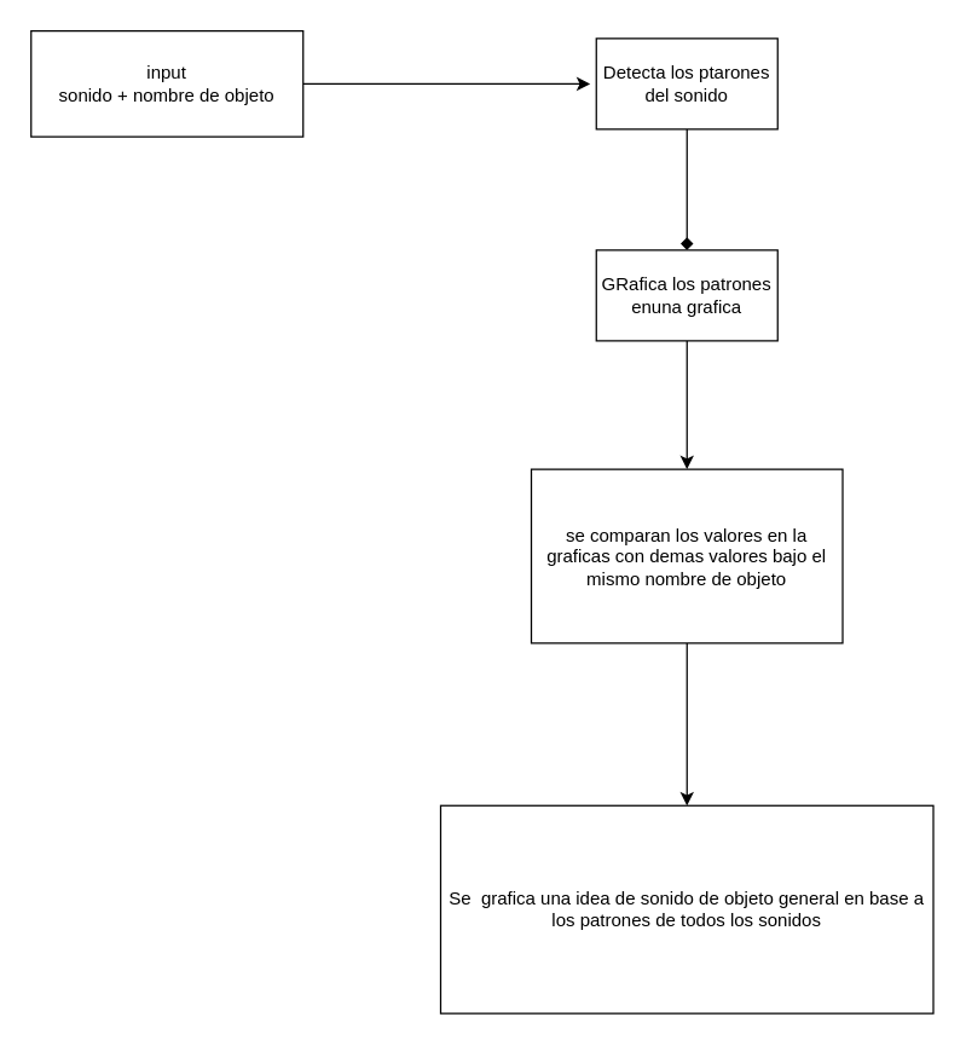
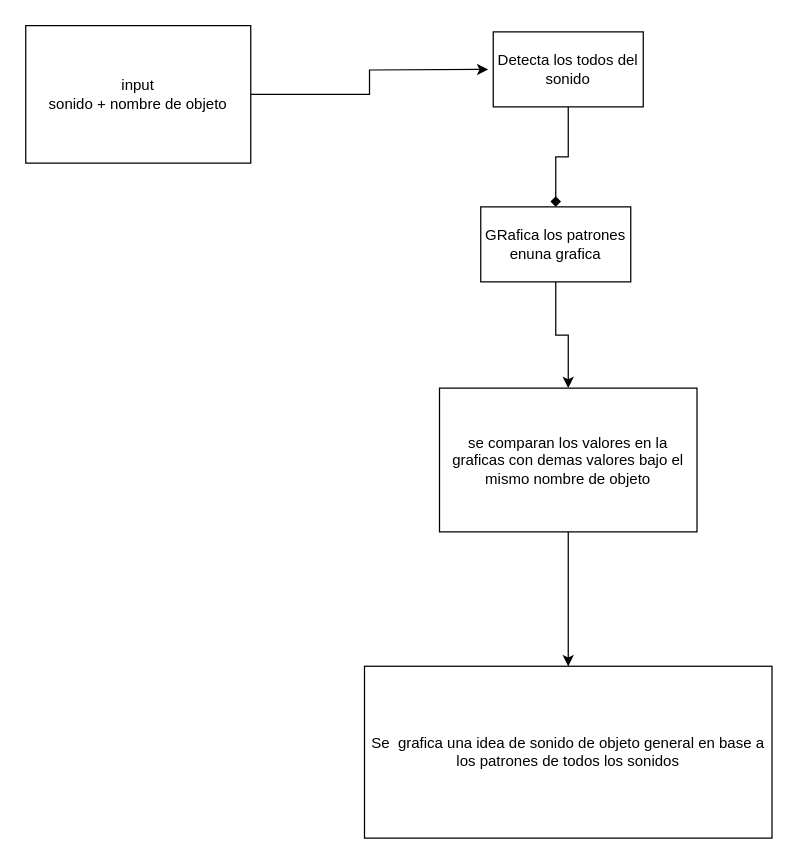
- <mxCell id="3" value="input&lt;div&gt;sonido + nombre de objeto&lt;/div&gt;" style="rounded=0;whiteSpace=wrap;html=1;" vertex="1" parent="1"><mxGeometry x="20" y="20" width="180" height="70" as="geometry" /></mxCell>
+ <mxCell id="3" value="input&lt;div&gt;sonido + nombre de objeto&lt;/div&gt;" style="rounded=0;whiteSpace=wrap;html=1;" vertex="1" parent="1"><mxGeometry x="20" y="20" width="180" height="110" as="geometry" /></mxCell>
- <mxCell id="5" value="Detecta los ptarones del sonido" style="rounded=0;whiteSpace=wrap;html=1;" vertex="1" parent="1"><mxGeometry x="394" y="25" width="120" height="60" as="geometry" /></mxCell>
+ <mxCell id="5" value="Detecta los todos del sonido" style="rounded=0;whiteSpace=wrap;html=1;" vertex="1" parent="1"><mxGeometry x="394" y="25" width="120" height="60" as="geometry" /></mxCell>
- <mxCell id="7" value="GRafica los patrones enuna grafica" style="whiteSpace=wrap;html=1;rounded=0;" vertex="1" parent="1"><mxGeometry x="394" y="165" width="120" height="60" as="geometry" /></mxCell>
+ <mxCell id="7" value="GRafica los patrones enuna grafica" style="whiteSpace=wrap;html=1;rounded=0;" vertex="1" parent="1"><mxGeometry x="384" y="165" width="120" height="60" as="geometry" /></mxCell>
